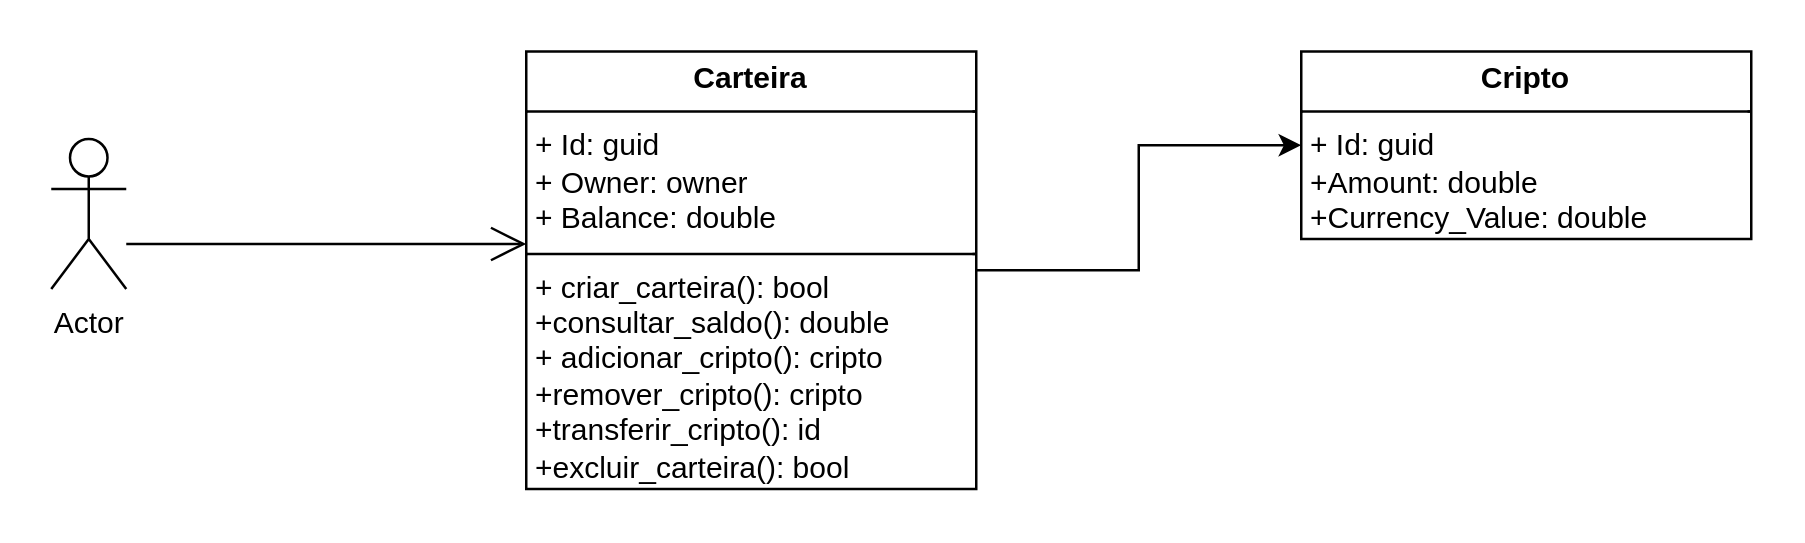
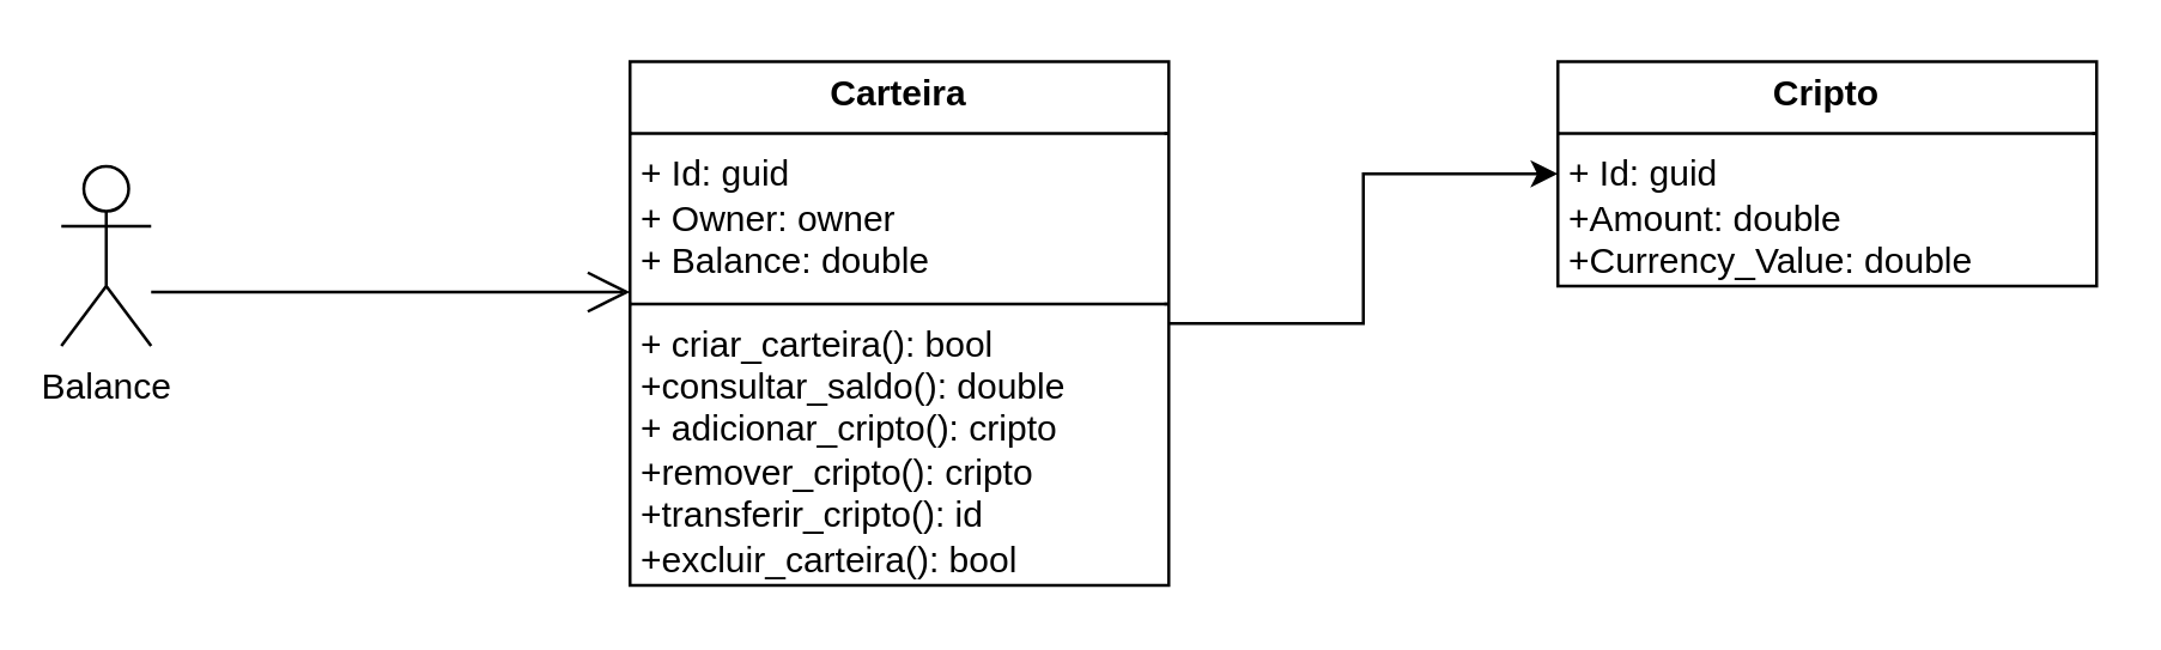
- <mxCell id="4" value="Actor" style="shape=umlActor;verticalLabelPosition=bottom;verticalAlign=top;html=1;" vertex="1" parent="1"><mxGeometry x="20" y="55" width="30" height="60" as="geometry" /></mxCell>
+ <mxCell id="4" value="Balance" style="shape=umlActor;verticalLabelPosition=bottom;verticalAlign=top;html=1;" vertex="1" parent="1"><mxGeometry x="20" y="55" width="30" height="60" as="geometry" /></mxCell>
